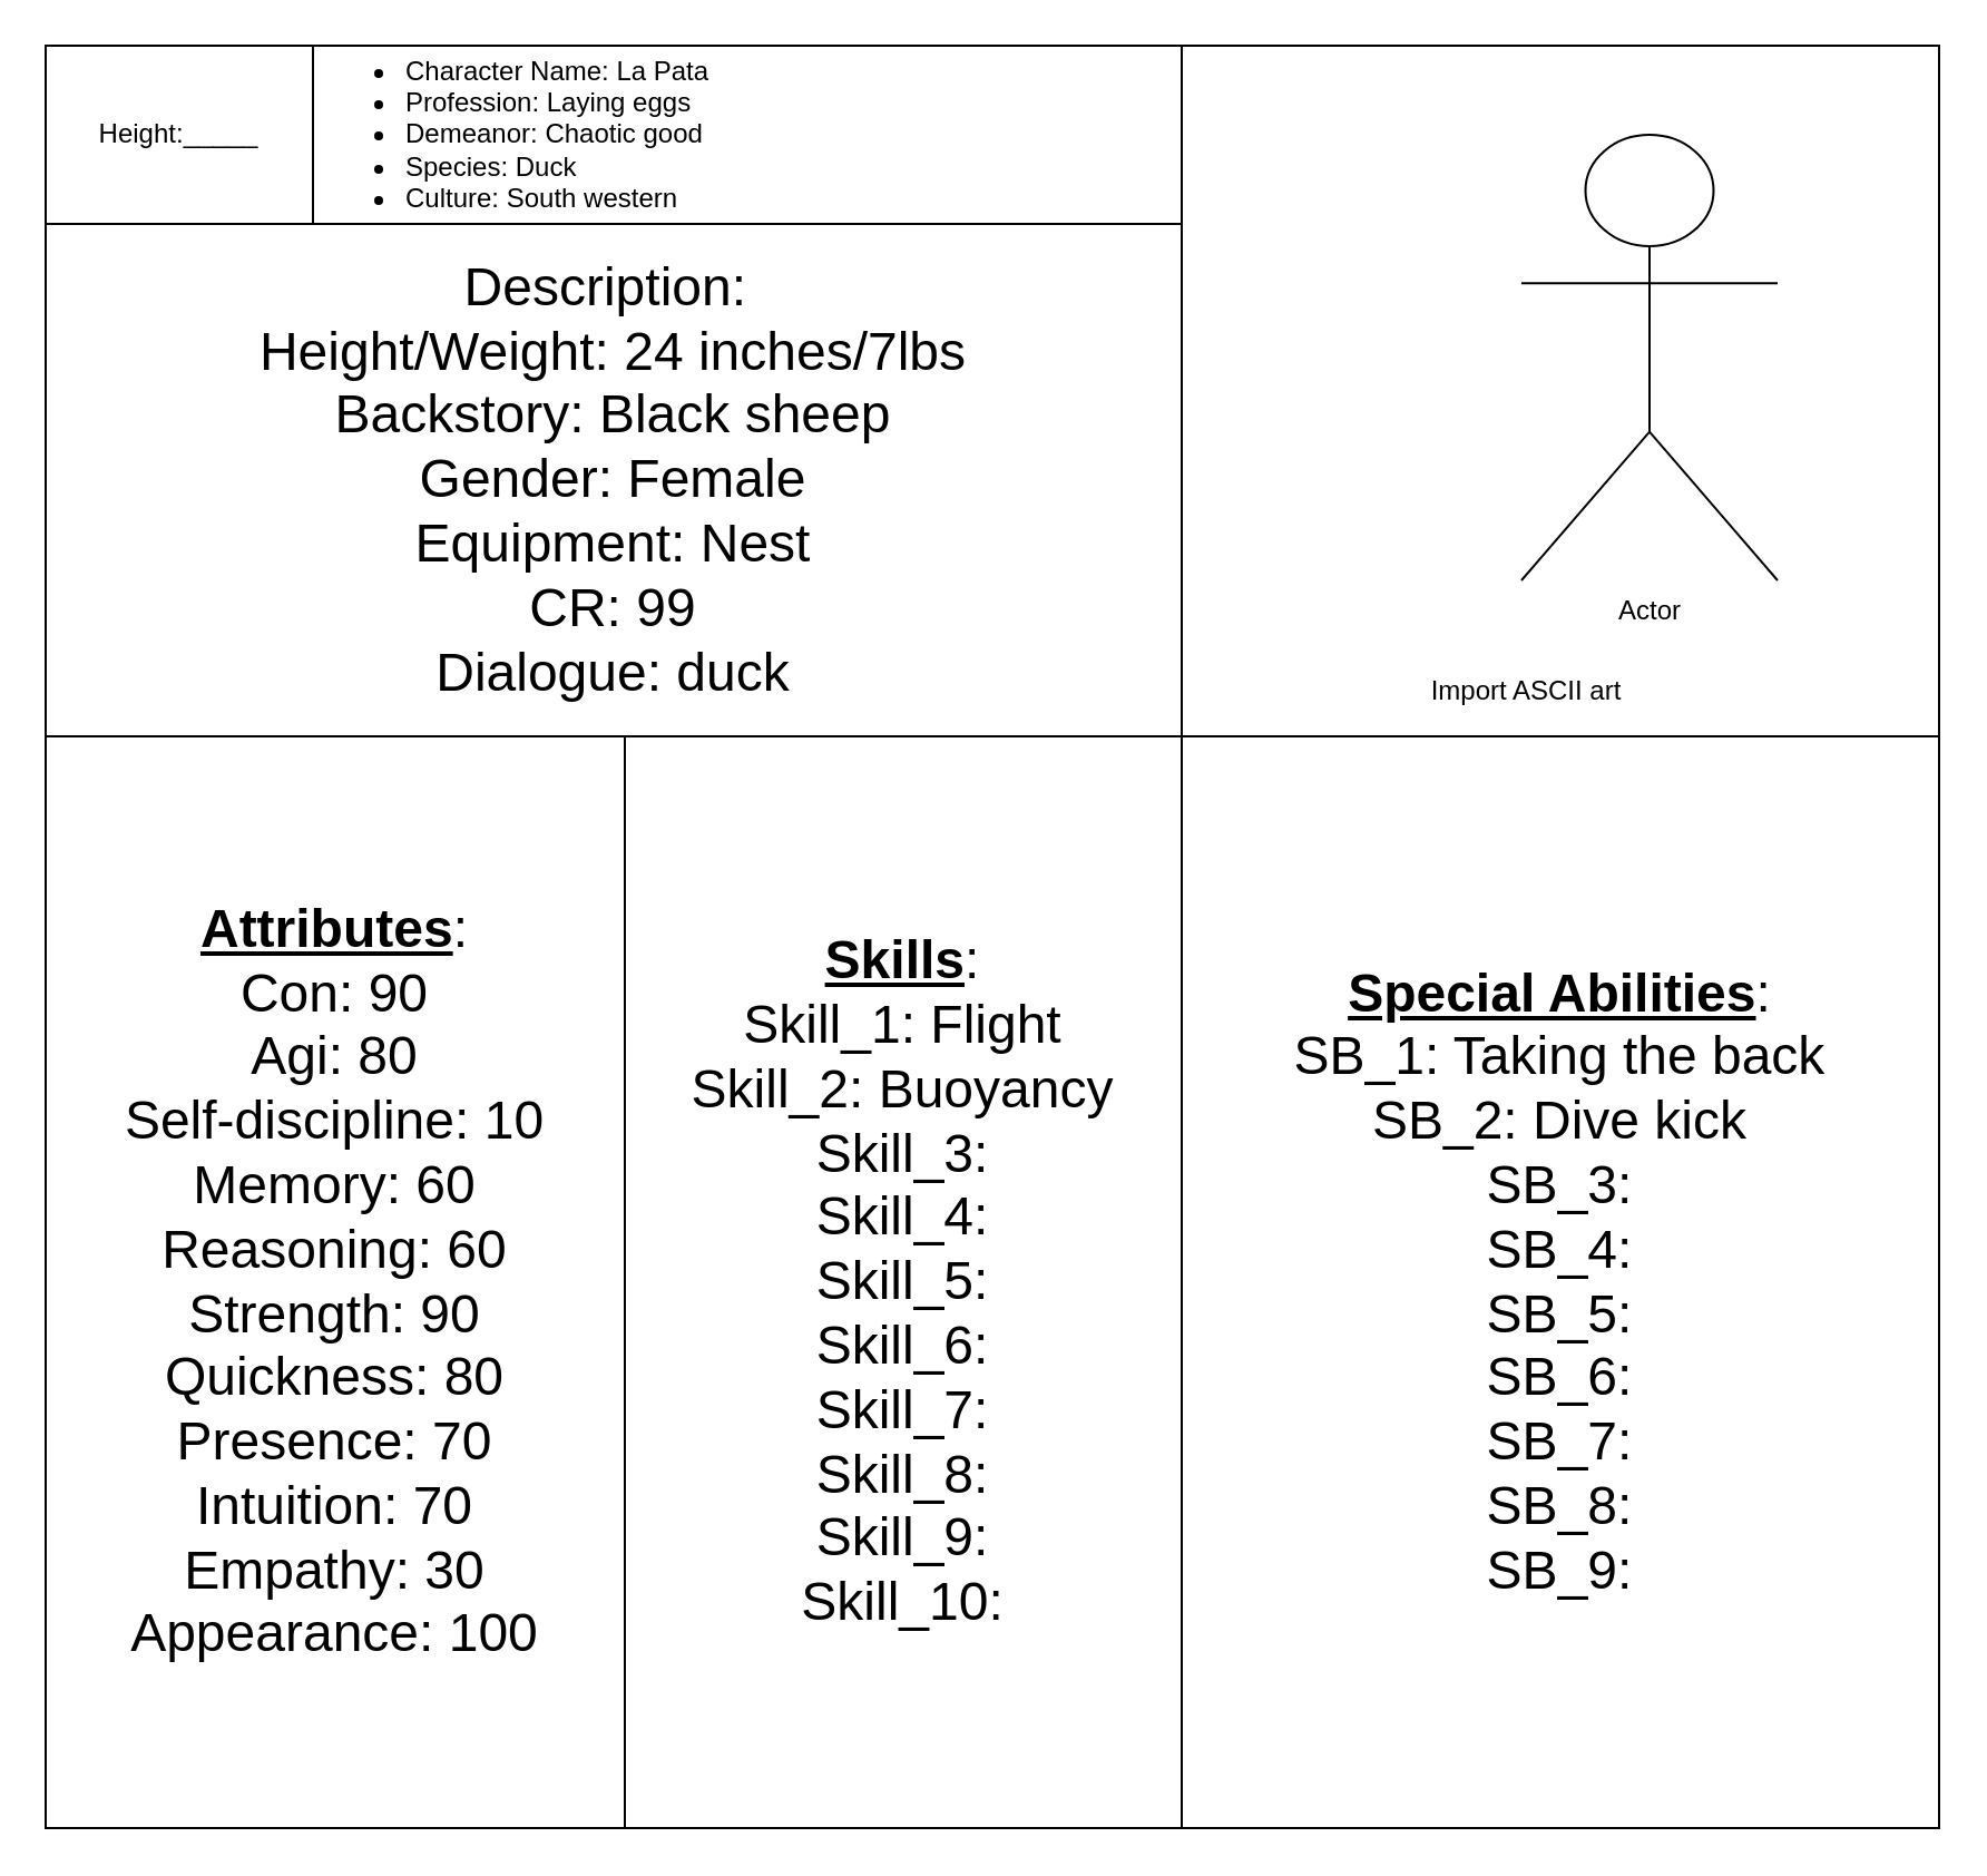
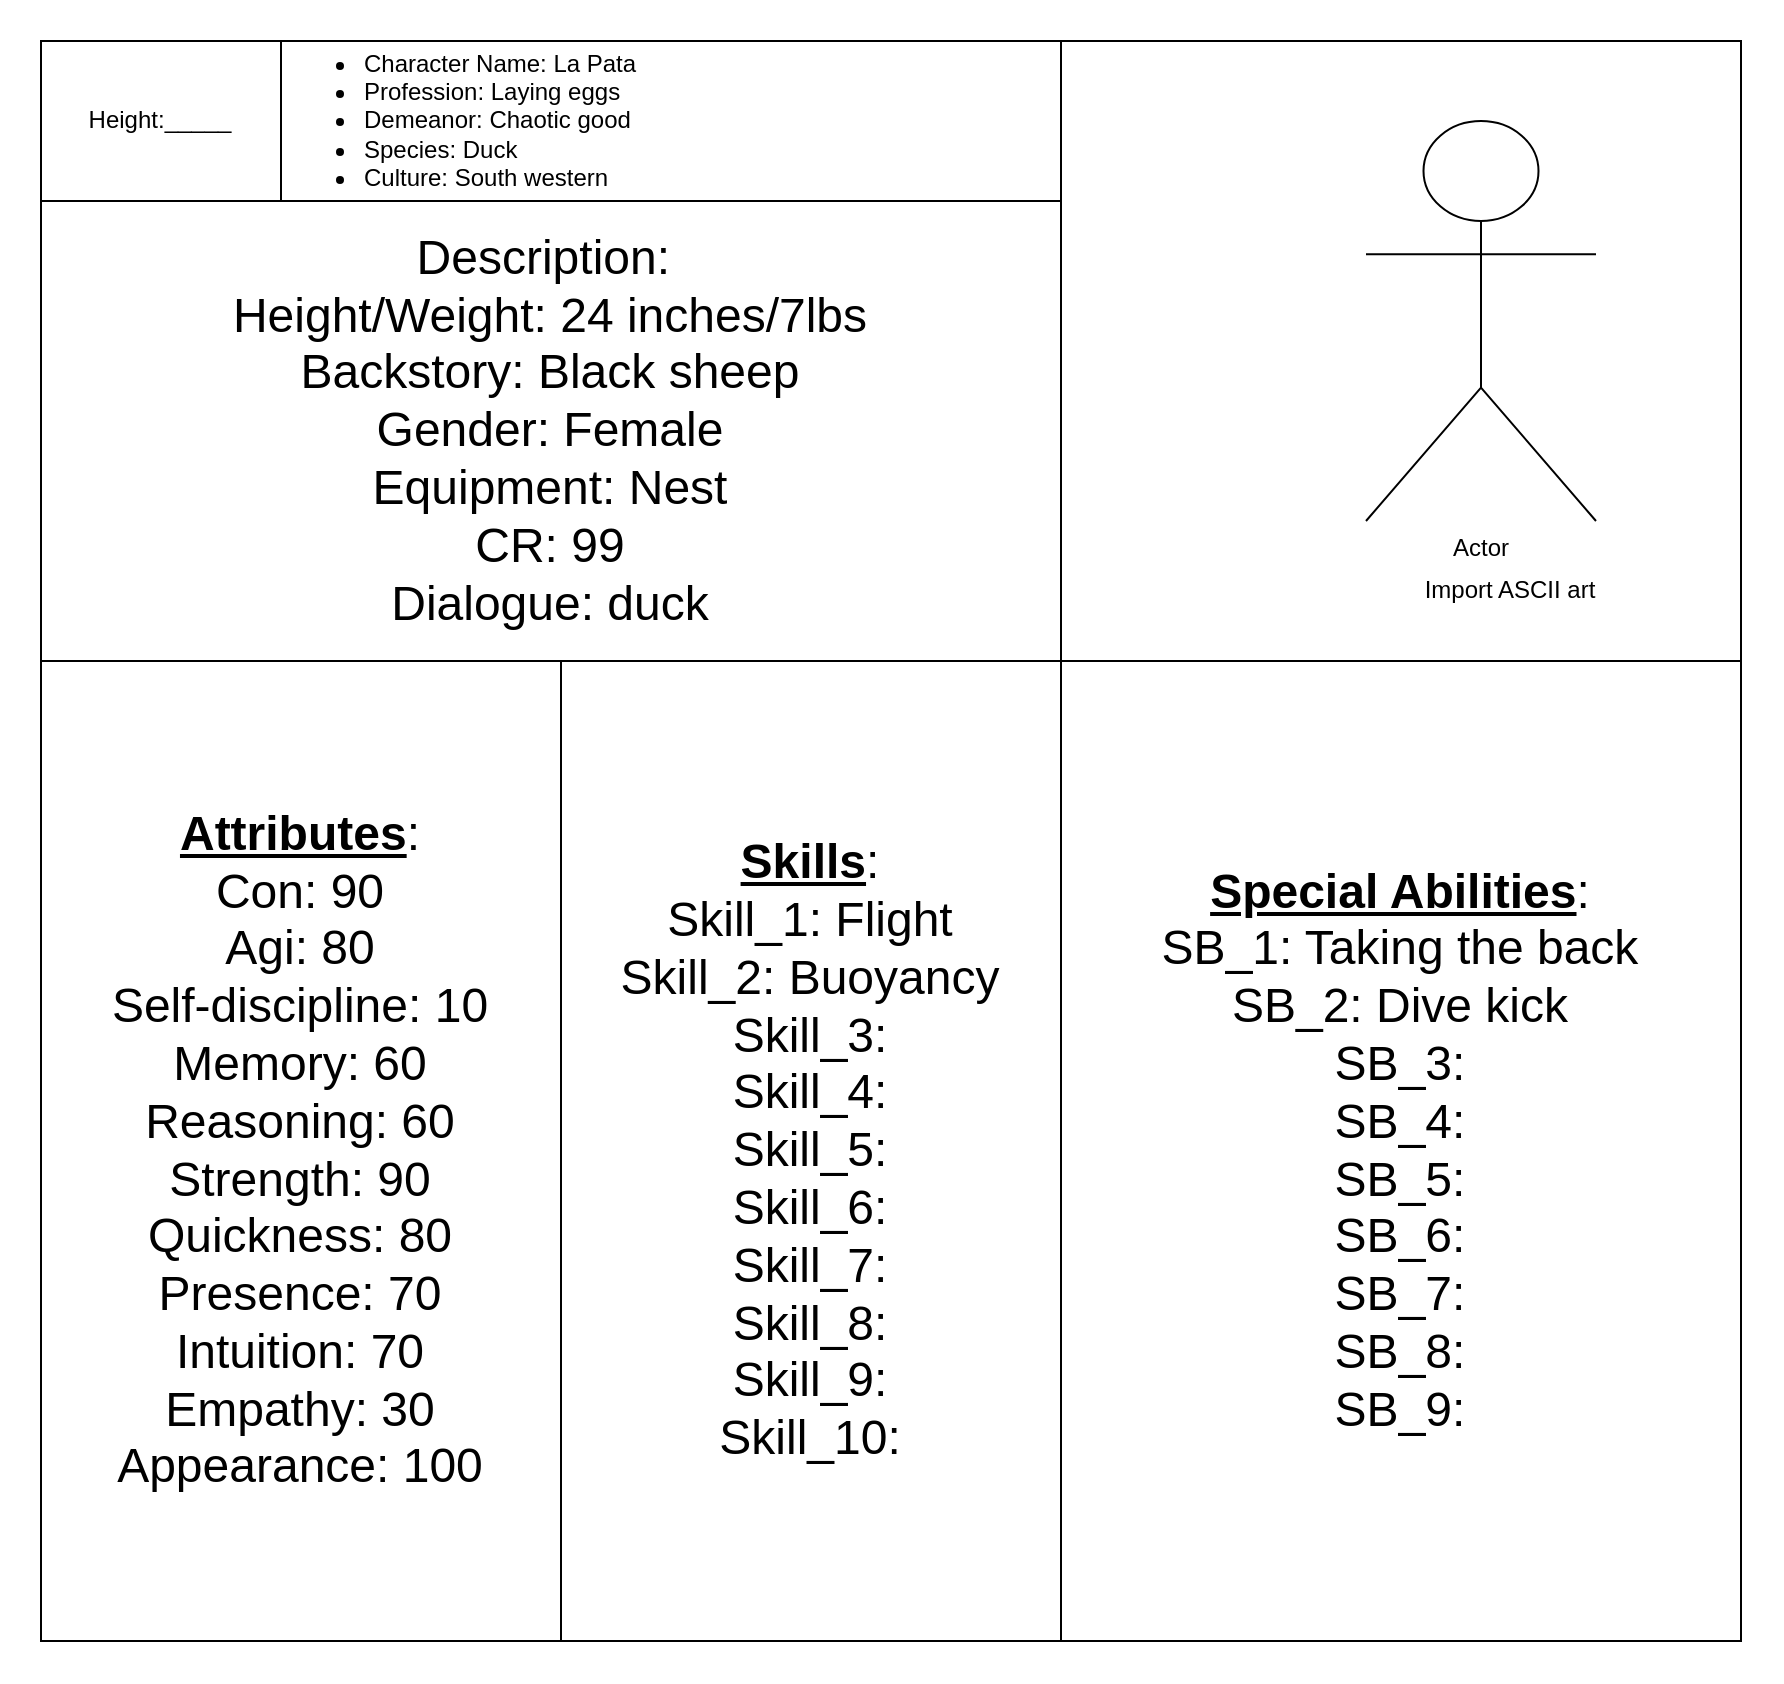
- <mxCell id="11" value="Import ASCII art" style="text;html=1;strokeColor=none;fillColor=none;align=center;verticalAlign=middle;whiteSpace=wrap;rounded=0;" parent="1" vertex="1"><mxGeometry x="640" y="300" width="90" height="20" as="geometry" /></mxCell>
+ <mxCell id="11" value="Import ASCII art" style="text;html=1;strokeColor=none;fillColor=none;align=center;verticalAlign=middle;whiteSpace=wrap;rounded=0;" parent="1" vertex="1"><mxGeometry x="710" y="285" width="90" height="20" as="geometry" /></mxCell>
